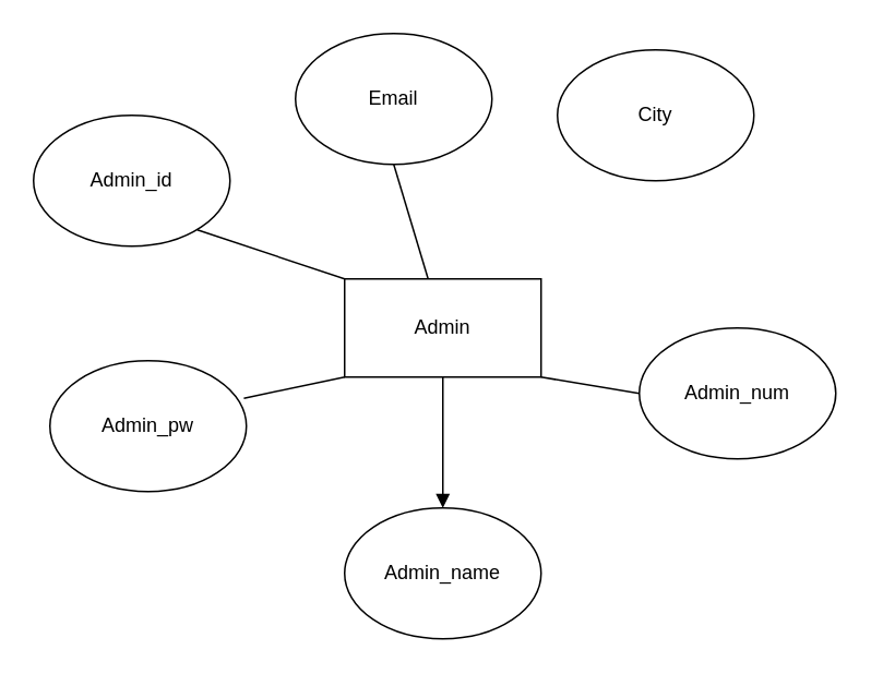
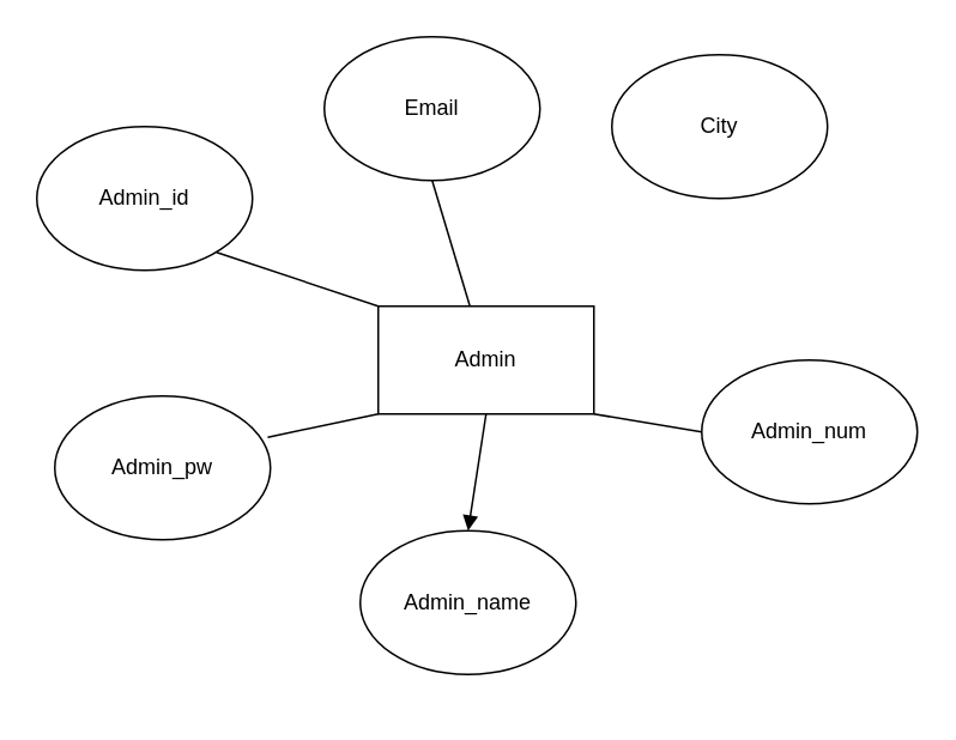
- <mxCell id="6" value="Admin_name" style="ellipse;whiteSpace=wrap;html=1;" parent="1" vertex="1"><mxGeometry x="210" y="310" width="120" height="80" as="geometry" /></mxCell>
+ <mxCell id="6" value="Admin_name" style="ellipse;whiteSpace=wrap;html=1;" parent="1" vertex="1"><mxGeometry x="200" y="295" width="120" height="80" as="geometry" /></mxCell>
